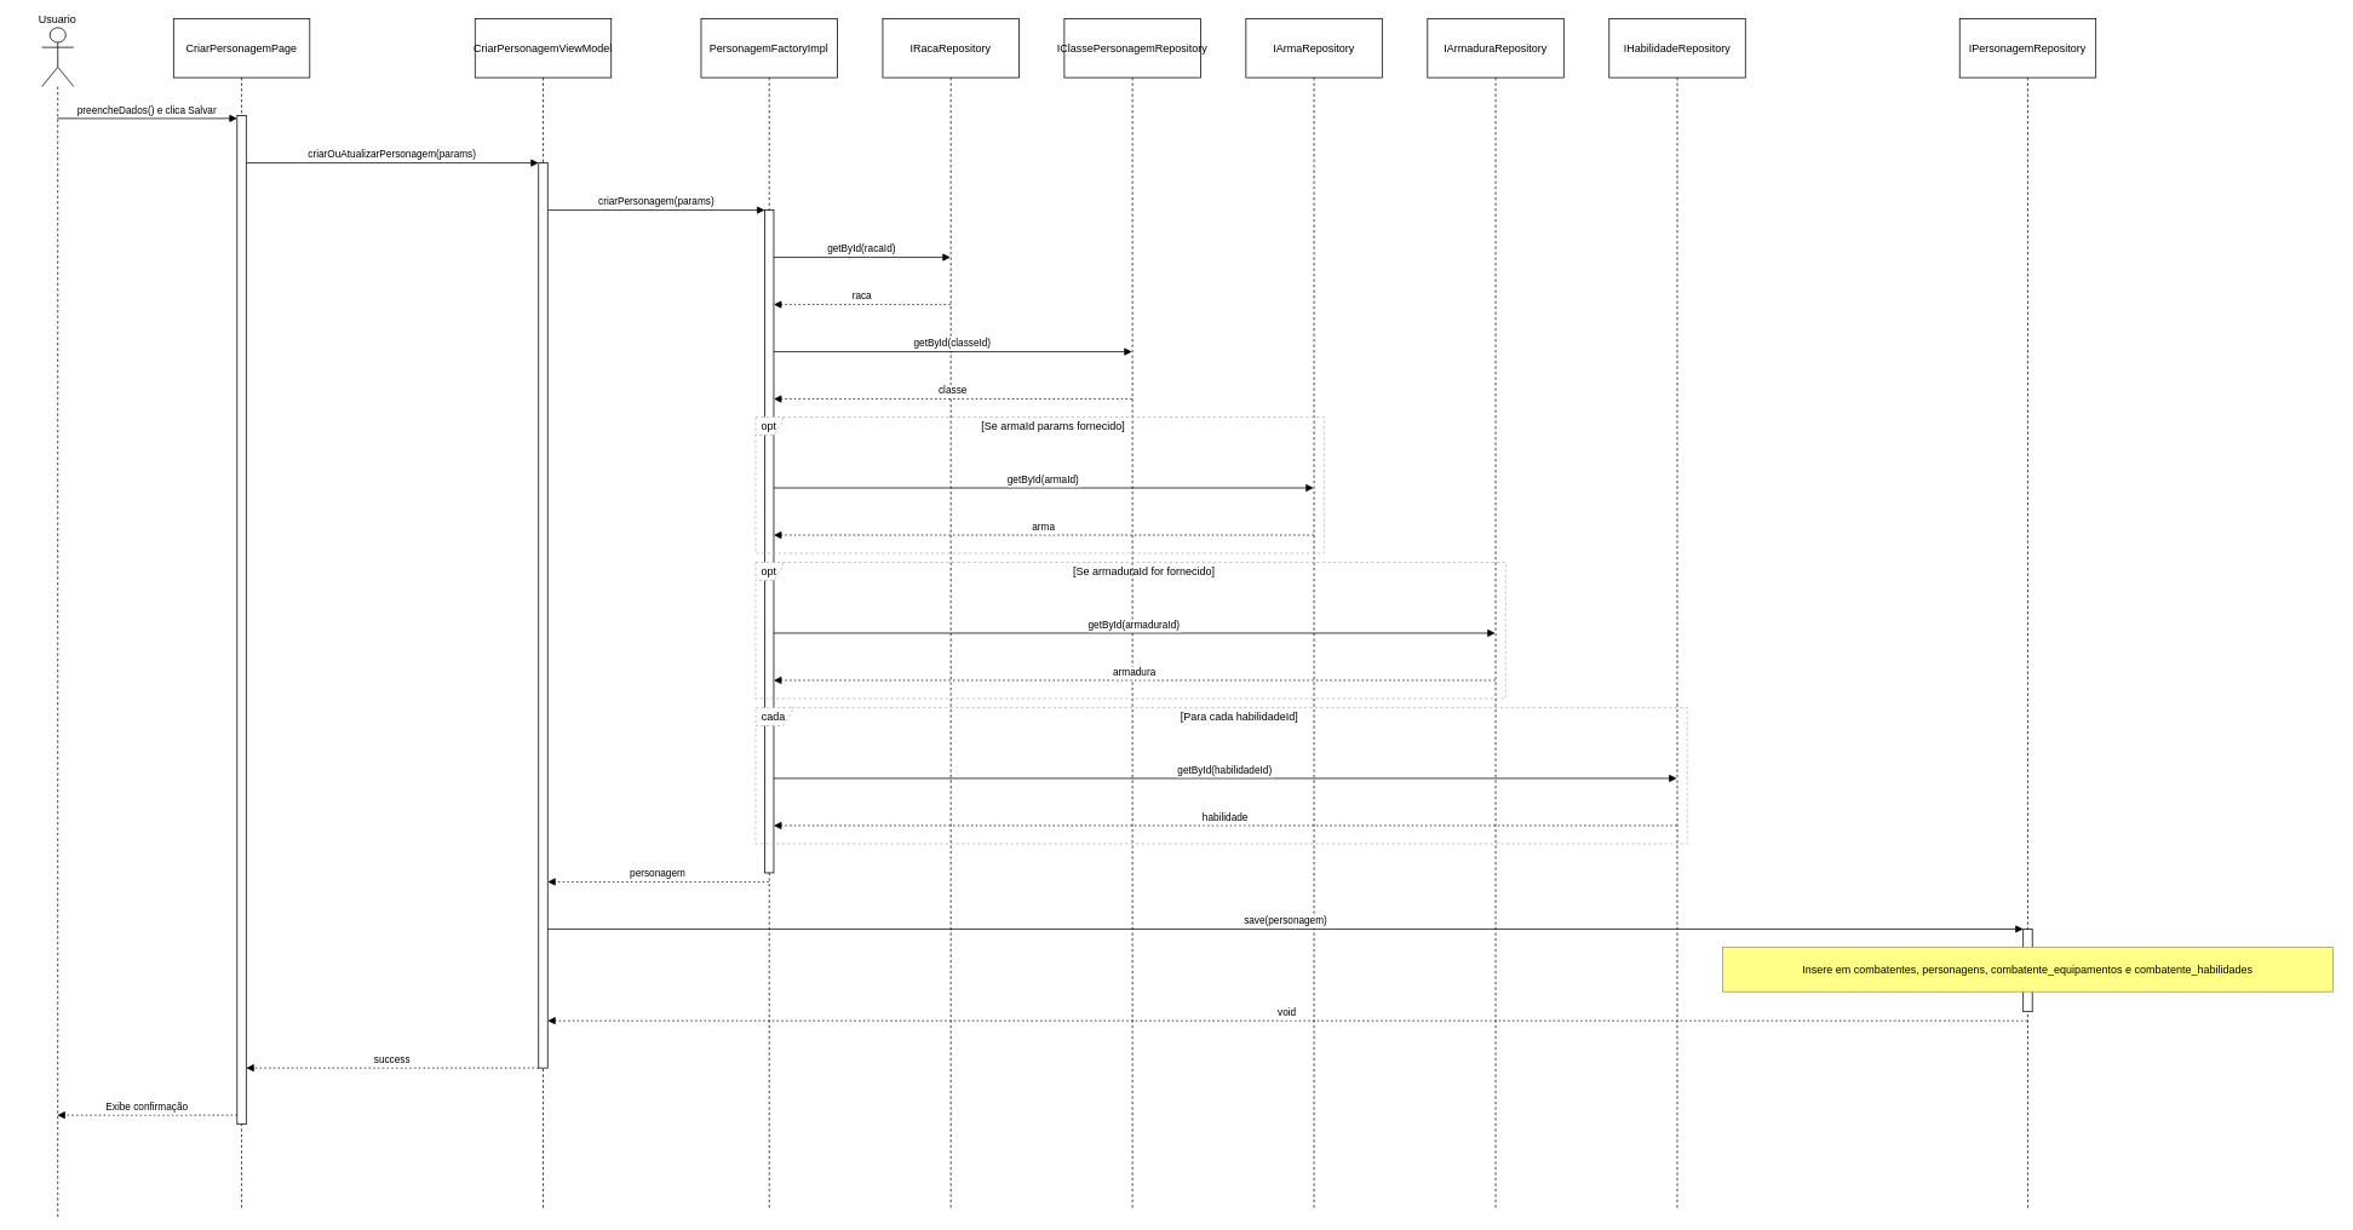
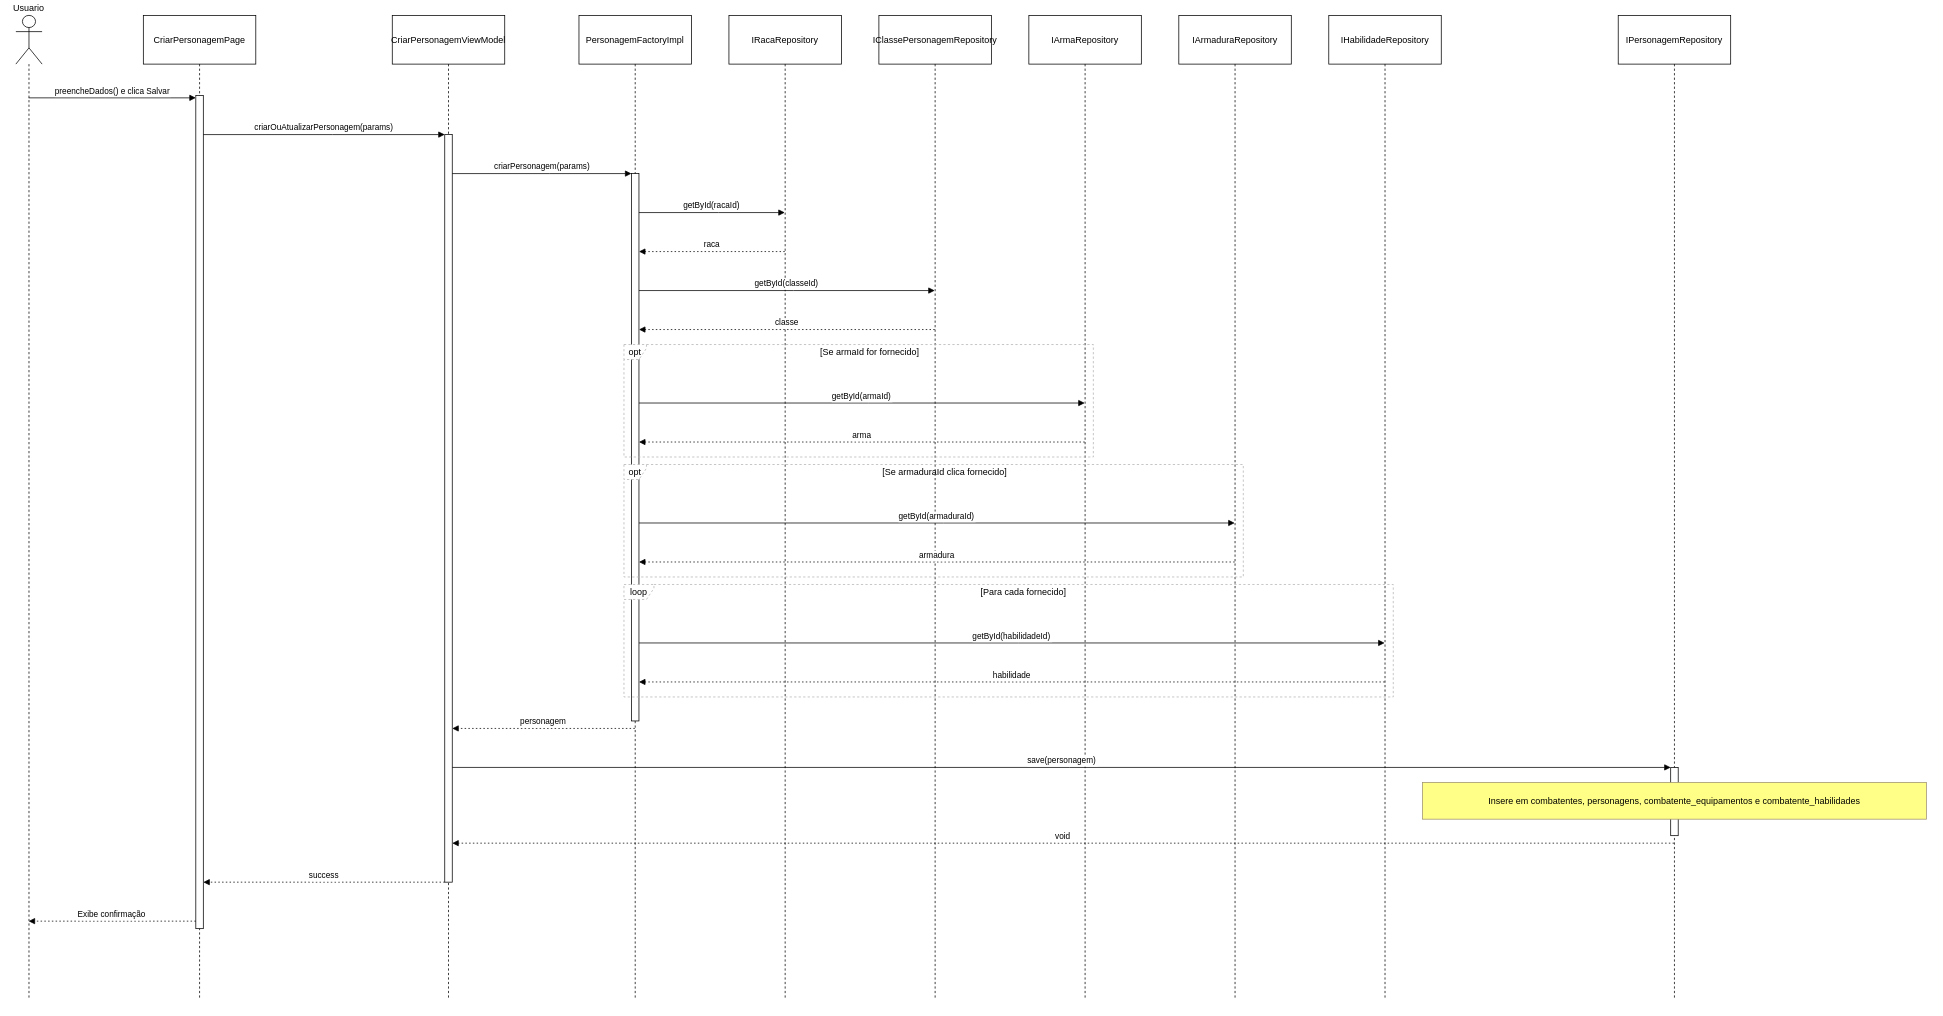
- <mxCell id="17" value="[Se armaId params fornecido]" style="text;strokeColor=none;fillColor=none;align=center;verticalAlign=middle;whiteSpace=wrap;" vertex="1" parent="16"><mxGeometry x="30" width="596" height="20" as="geometry" /></mxCell>
+ <mxCell id="17" value="[Se armaId for fornecido]" style="text;strokeColor=none;fillColor=none;align=center;verticalAlign=middle;whiteSpace=wrap;" vertex="1" parent="16"><mxGeometry x="30" width="596" height="20" as="geometry" /></mxCell>
- <mxCell id="19" value="[Se armaduraId for fornecido]" style="text;strokeColor=none;fillColor=none;align=center;verticalAlign=middle;whiteSpace=wrap;" vertex="1" parent="18"><mxGeometry x="30" width="796" height="20" as="geometry" /></mxCell>
+ <mxCell id="19" value="[Se armaduraId clica fornecido]" style="text;strokeColor=none;fillColor=none;align=center;verticalAlign=middle;whiteSpace=wrap;" vertex="1" parent="18"><mxGeometry x="30" width="796" height="20" as="geometry" /></mxCell>
- <mxCell id="2" value="Usuario" style="shape=umlLifeline;perimeter=lifelinePerimeter;whiteSpace=wrap;container=1;dropTarget=0;collapsible=0;recursiveResize=0;outlineConnect=0;portConstraint=eastwest;newEdgeStyle={&quot;edgeStyle&quot;:&quot;elbowEdgeStyle&quot;,&quot;elbow&quot;:&quot;vertical&quot;,&quot;curved&quot;:0,&quot;rounded&quot;:0};participant=umlActor;verticalAlign=bottom;labelPosition=center;verticalLabelPosition=top;align=center;size=65;" vertex="1" parent="1"><mxGeometry x="45" y="30" width="35" height="1313" as="geometry" /></mxCell>
+ <mxCell id="2" value="Usuario" style="shape=umlLifeline;perimeter=lifelinePerimeter;whiteSpace=wrap;container=1;dropTarget=0;collapsible=0;recursiveResize=0;outlineConnect=0;portConstraint=eastwest;newEdgeStyle={&quot;edgeStyle&quot;:&quot;elbowEdgeStyle&quot;,&quot;elbow&quot;:&quot;vertical&quot;,&quot;curved&quot;:0,&quot;rounded&quot;:0};participant=umlActor;verticalAlign=bottom;labelPosition=center;verticalLabelPosition=top;align=center;size=65;" vertex="1" parent="1"><mxGeometry x="20" y="20" width="35" height="1313" as="geometry" /></mxCell>
- <mxCell id="21" value="[Para cada habilidadeId]" style="text;strokeColor=none;fillColor=none;align=center;verticalAlign=middle;whiteSpace=wrap;" vertex="1" parent="20"><mxGeometry x="40" width="986" height="20" as="geometry" /></mxCell>
+ <mxCell id="21" value="[Para cada fornecido]" style="text;strokeColor=none;fillColor=none;align=center;verticalAlign=middle;whiteSpace=wrap;" vertex="1" parent="20"><mxGeometry x="40" width="986" height="20" as="geometry" /></mxCell>
- <mxCell id="20" value="cada" style="shape=umlFrame;dashed=1;pointerEvents=0;dropTarget=0;strokeColor=#B3B3B3;height=20;width=40" vertex="1" parent="1"><mxGeometry x="831" y="779" width="1026" height="150" as="geometry" /></mxCell>
+ <mxCell id="20" value="loop" style="shape=umlFrame;dashed=1;pointerEvents=0;dropTarget=0;strokeColor=#B3B3B3;height=20;width=40" vertex="1" parent="1"><mxGeometry x="831" y="779" width="1026" height="150" as="geometry" /></mxCell>
